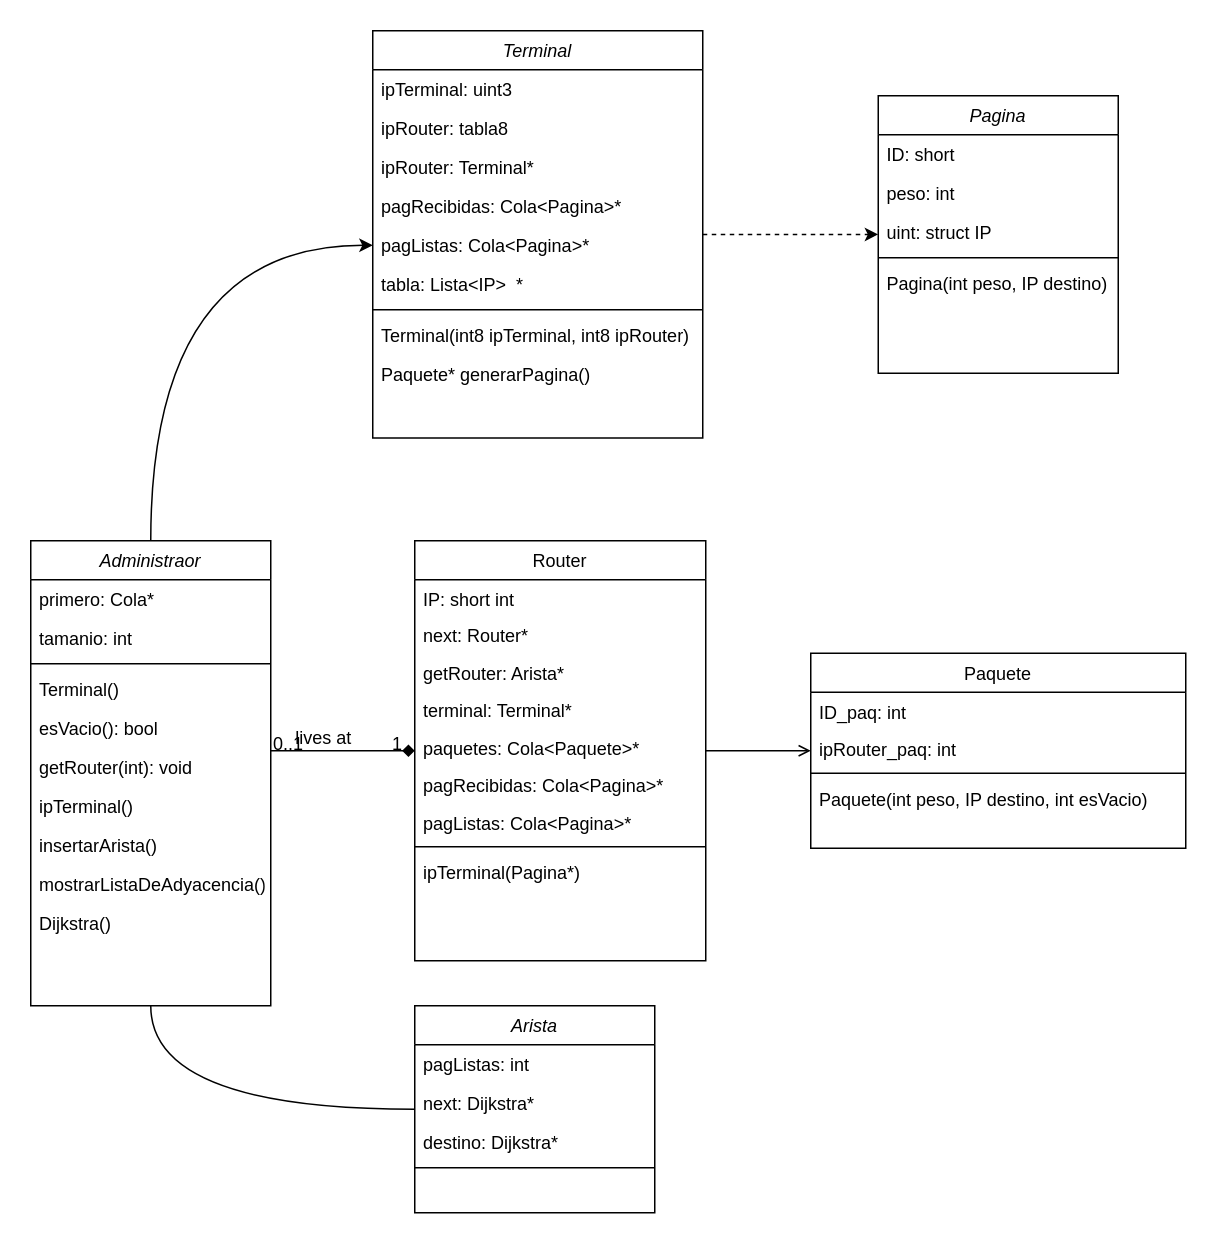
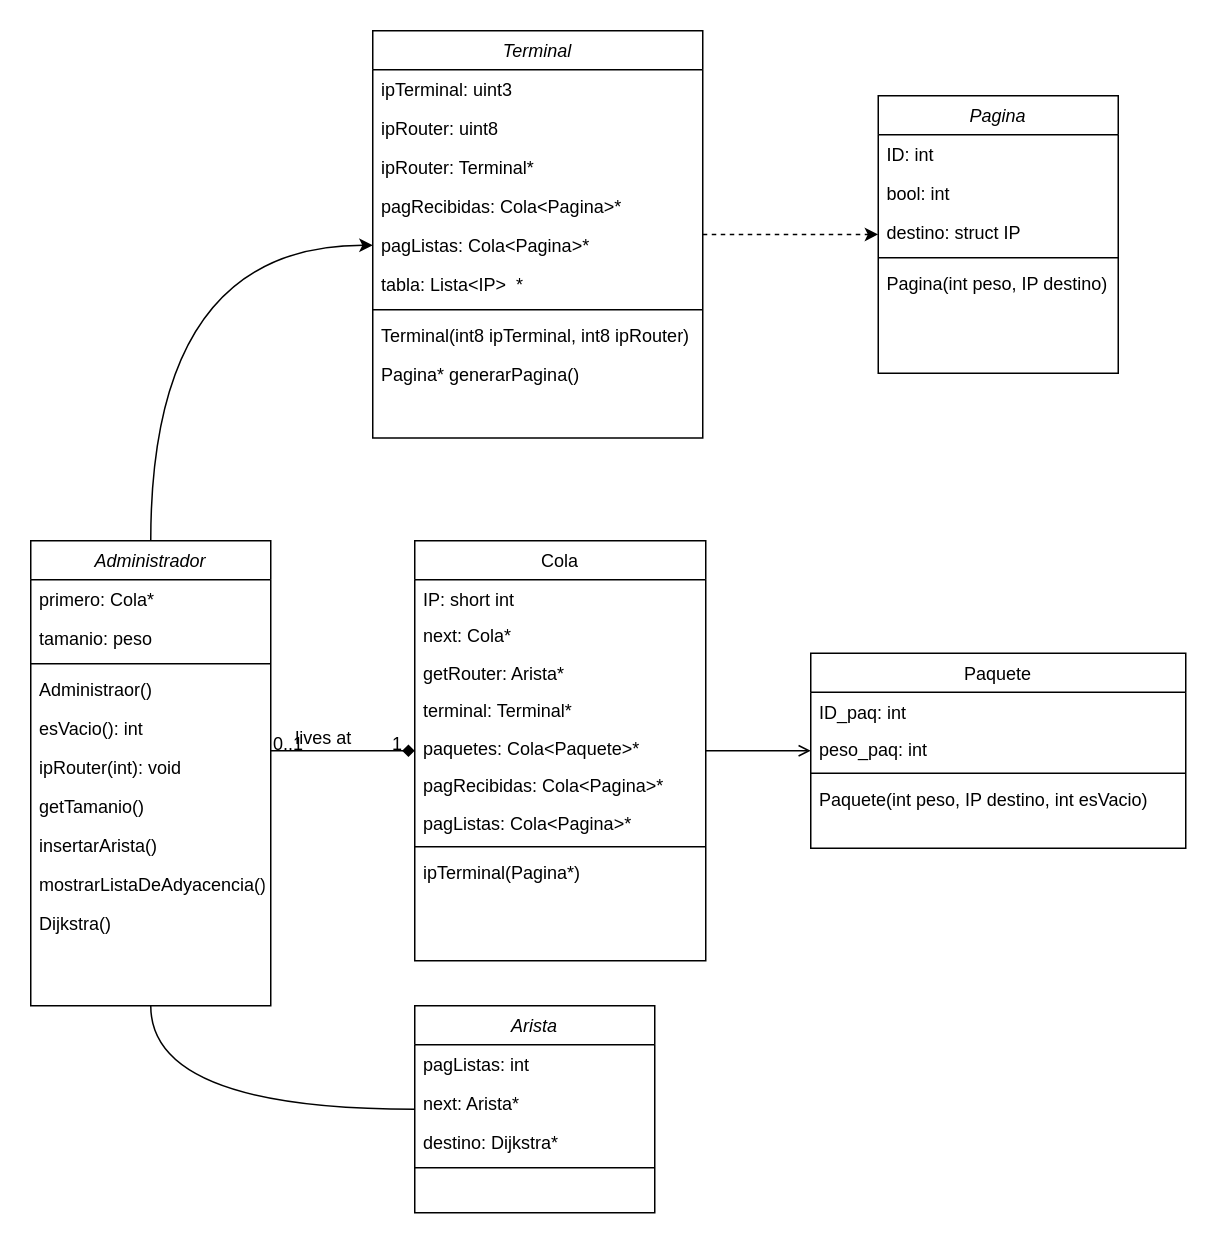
- <mxCell id="38" value="ipRouter: tabla8" style="text;align=left;verticalAlign=top;spacingLeft=4;spacingRight=4;overflow=hidden;rotatable=0;points=[[0,0.5],[1,0.5]];portConstraint=eastwest;" vertex="1" parent="36"><mxGeometry y="52" width="220" height="26" as="geometry" /></mxCell>
+ <mxCell id="38" value="ipRouter: uint8" style="text;align=left;verticalAlign=top;spacingLeft=4;spacingRight=4;overflow=hidden;rotatable=0;points=[[0,0.5],[1,0.5]];portConstraint=eastwest;" vertex="1" parent="36"><mxGeometry y="52" width="220" height="26" as="geometry" /></mxCell>
- <mxCell id="53" value="ID: short" style="text;align=left;verticalAlign=top;spacingLeft=4;spacingRight=4;overflow=hidden;rotatable=0;points=[[0,0.5],[1,0.5]];portConstraint=eastwest;rounded=0;shadow=0;html=0;" parent="52" vertex="1"><mxGeometry y="26" width="160" height="26" as="geometry" /></mxCell>
+ <mxCell id="53" value="ID: int" style="text;align=left;verticalAlign=top;spacingLeft=4;spacingRight=4;overflow=hidden;rotatable=0;points=[[0,0.5],[1,0.5]];portConstraint=eastwest;rounded=0;shadow=0;html=0;" parent="52" vertex="1"><mxGeometry y="26" width="160" height="26" as="geometry" /></mxCell>
- <mxCell id="54" value="peso: int" style="text;align=left;verticalAlign=top;spacingLeft=4;spacingRight=4;overflow=hidden;rotatable=0;points=[[0,0.5],[1,0.5]];portConstraint=eastwest;rounded=0;shadow=0;html=0;" parent="52" vertex="1"><mxGeometry y="52" width="160" height="26" as="geometry" /></mxCell>
+ <mxCell id="54" value="bool: int" style="text;align=left;verticalAlign=top;spacingLeft=4;spacingRight=4;overflow=hidden;rotatable=0;points=[[0,0.5],[1,0.5]];portConstraint=eastwest;rounded=0;shadow=0;html=0;" parent="52" vertex="1"><mxGeometry y="52" width="160" height="26" as="geometry" /></mxCell>
- <mxCell id="55" value="uint: struct IP" style="text;align=left;verticalAlign=top;spacingLeft=4;spacingRight=4;overflow=hidden;rotatable=0;points=[[0,0.5],[1,0.5]];portConstraint=eastwest;" parent="52" vertex="1"><mxGeometry y="78" width="160" height="26" as="geometry" /></mxCell>
+ <mxCell id="55" value="destino: struct IP" style="text;align=left;verticalAlign=top;spacingLeft=4;spacingRight=4;overflow=hidden;rotatable=0;points=[[0,0.5],[1,0.5]];portConstraint=eastwest;" parent="52" vertex="1"><mxGeometry y="78" width="160" height="26" as="geometry" /></mxCell>
- <mxCell id="45" value="Paquete* generarPagina()" style="text;align=left;verticalAlign=top;spacingLeft=4;spacingRight=4;overflow=hidden;rotatable=0;points=[[0,0.5],[1,0.5]];portConstraint=eastwest;rounded=0;shadow=0;html=0;" vertex="1" parent="36"><mxGeometry y="216" width="220" height="26" as="geometry" /></mxCell>
+ <mxCell id="45" value="Pagina* generarPagina()" style="text;align=left;verticalAlign=top;spacingLeft=4;spacingRight=4;overflow=hidden;rotatable=0;points=[[0,0.5],[1,0.5]];portConstraint=eastwest;rounded=0;shadow=0;html=0;" vertex="1" parent="36"><mxGeometry y="216" width="220" height="26" as="geometry" /></mxCell>
- <mxCell id="4" value="Administraor" style="swimlane;fontStyle=2;align=center;verticalAlign=top;childLayout=stackLayout;horizontal=1;startSize=26;horizontalStack=0;resizeParent=1;resizeLast=0;collapsible=1;marginBottom=0;rounded=0;shadow=0;strokeWidth=1;" parent="1" vertex="1"><mxGeometry x="20" y="360" width="160" height="310" as="geometry"><mxRectangle x="230" y="140" width="160" height="26" as="alternateBounds" /></mxGeometry></mxCell>
+ <mxCell id="4" value="Administrador" style="swimlane;fontStyle=2;align=center;verticalAlign=top;childLayout=stackLayout;horizontal=1;startSize=26;horizontalStack=0;resizeParent=1;resizeLast=0;collapsible=1;marginBottom=0;rounded=0;shadow=0;strokeWidth=1;" parent="1" vertex="1"><mxGeometry x="20" y="360" width="160" height="310" as="geometry"><mxRectangle x="230" y="140" width="160" height="26" as="alternateBounds" /></mxGeometry></mxCell>
- <mxCell id="16" value="Router" style="swimlane;fontStyle=0;align=center;verticalAlign=top;childLayout=stackLayout;horizontal=1;startSize=26;horizontalStack=0;resizeParent=1;resizeLast=0;collapsible=1;marginBottom=0;rounded=0;shadow=0;strokeWidth=1;" parent="1" vertex="1"><mxGeometry x="276" y="360" width="194" height="280" as="geometry"><mxRectangle x="550" y="140" width="160" height="26" as="alternateBounds" /></mxGeometry></mxCell>
+ <mxCell id="16" value="Cola" style="swimlane;fontStyle=0;align=center;verticalAlign=top;childLayout=stackLayout;horizontal=1;startSize=26;horizontalStack=0;resizeParent=1;resizeLast=0;collapsible=1;marginBottom=0;rounded=0;shadow=0;strokeWidth=1;" parent="1" vertex="1"><mxGeometry x="276" y="360" width="194" height="280" as="geometry"><mxRectangle x="550" y="140" width="160" height="26" as="alternateBounds" /></mxGeometry></mxCell>
- <mxCell id="18" value="next: Router*" style="text;align=left;verticalAlign=top;spacingLeft=4;spacingRight=4;overflow=hidden;rotatable=0;points=[[0,0.5],[1,0.5]];portConstraint=eastwest;" parent="16" vertex="1"><mxGeometry y="50" width="194" height="25" as="geometry" /></mxCell>
+ <mxCell id="18" value="next: Cola*" style="text;align=left;verticalAlign=top;spacingLeft=4;spacingRight=4;overflow=hidden;rotatable=0;points=[[0,0.5],[1,0.5]];portConstraint=eastwest;" parent="16" vertex="1"><mxGeometry y="50" width="194" height="25" as="geometry" /></mxCell>
- <mxCell id="6" value="tamanio: int" style="text;align=left;verticalAlign=top;spacingLeft=4;spacingRight=4;overflow=hidden;rotatable=0;points=[[0,0.5],[1,0.5]];portConstraint=eastwest;rounded=0;shadow=0;html=0;" parent="4" vertex="1"><mxGeometry y="52" width="160" height="26" as="geometry" /></mxCell>
+ <mxCell id="6" value="tamanio: peso" style="text;align=left;verticalAlign=top;spacingLeft=4;spacingRight=4;overflow=hidden;rotatable=0;points=[[0,0.5],[1,0.5]];portConstraint=eastwest;rounded=0;shadow=0;html=0;" parent="4" vertex="1"><mxGeometry y="52" width="160" height="26" as="geometry" /></mxCell>
- <mxCell id="8" value="Terminal()" style="text;align=left;verticalAlign=top;spacingLeft=4;spacingRight=4;overflow=hidden;rotatable=0;points=[[0,0.5],[1,0.5]];portConstraint=eastwest;rounded=0;shadow=0;html=0;" parent="4" vertex="1"><mxGeometry y="86" width="160" height="26" as="geometry" /></mxCell>
+ <mxCell id="8" value="Administraor()" style="text;align=left;verticalAlign=top;spacingLeft=4;spacingRight=4;overflow=hidden;rotatable=0;points=[[0,0.5],[1,0.5]];portConstraint=eastwest;rounded=0;shadow=0;html=0;" parent="4" vertex="1"><mxGeometry y="86" width="160" height="26" as="geometry" /></mxCell>
- <mxCell id="9" value="esVacio(): bool" style="text;align=left;verticalAlign=top;spacingLeft=4;spacingRight=4;overflow=hidden;rotatable=0;points=[[0,0.5],[1,0.5]];portConstraint=eastwest;rounded=0;shadow=0;html=0;" parent="4" vertex="1"><mxGeometry y="112" width="160" height="26" as="geometry" /></mxCell>
+ <mxCell id="9" value="esVacio(): int" style="text;align=left;verticalAlign=top;spacingLeft=4;spacingRight=4;overflow=hidden;rotatable=0;points=[[0,0.5],[1,0.5]];portConstraint=eastwest;rounded=0;shadow=0;html=0;" parent="4" vertex="1"><mxGeometry y="112" width="160" height="26" as="geometry" /></mxCell>
- <mxCell id="49" value="ipRouter_paq: int" style="text;align=left;verticalAlign=top;spacingLeft=4;spacingRight=4;overflow=hidden;rotatable=0;points=[[0,0.5],[1,0.5]];portConstraint=eastwest;" parent="47" vertex="1"><mxGeometry y="51" width="250" height="25" as="geometry" /></mxCell>
+ <mxCell id="49" value="peso_paq: int" style="text;align=left;verticalAlign=top;spacingLeft=4;spacingRight=4;overflow=hidden;rotatable=0;points=[[0,0.5],[1,0.5]];portConstraint=eastwest;" parent="47" vertex="1"><mxGeometry y="51" width="250" height="25" as="geometry" /></mxCell>
- <mxCell id="10" value="getRouter(int): void" style="text;align=left;verticalAlign=top;spacingLeft=4;spacingRight=4;overflow=hidden;rotatable=0;points=[[0,0.5],[1,0.5]];portConstraint=eastwest;rounded=0;shadow=0;html=0;" parent="4" vertex="1"><mxGeometry y="138" width="160" height="26" as="geometry" /></mxCell>
+ <mxCell id="10" value="ipRouter(int): void" style="text;align=left;verticalAlign=top;spacingLeft=4;spacingRight=4;overflow=hidden;rotatable=0;points=[[0,0.5],[1,0.5]];portConstraint=eastwest;rounded=0;shadow=0;html=0;" parent="4" vertex="1"><mxGeometry y="138" width="160" height="26" as="geometry" /></mxCell>
- <mxCell id="11" value="ipTerminal()" style="text;align=left;verticalAlign=top;spacingLeft=4;spacingRight=4;overflow=hidden;rotatable=0;points=[[0,0.5],[1,0.5]];portConstraint=eastwest;rounded=0;shadow=0;html=0;" parent="4" vertex="1"><mxGeometry y="164" width="160" height="26" as="geometry" /></mxCell>
+ <mxCell id="11" value="getTamanio()" style="text;align=left;verticalAlign=top;spacingLeft=4;spacingRight=4;overflow=hidden;rotatable=0;points=[[0,0.5],[1,0.5]];portConstraint=eastwest;rounded=0;shadow=0;html=0;" parent="4" vertex="1"><mxGeometry y="164" width="160" height="26" as="geometry" /></mxCell>
- <mxCell id="32" value="next: Dijkstra*" style="text;align=left;verticalAlign=top;spacingLeft=4;spacingRight=4;overflow=hidden;rotatable=0;points=[[0,0.5],[1,0.5]];portConstraint=eastwest;rounded=0;shadow=0;html=0;" parent="30" vertex="1"><mxGeometry y="52" width="160" height="26" as="geometry" /></mxCell>
+ <mxCell id="32" value="next: Arista*" style="text;align=left;verticalAlign=top;spacingLeft=4;spacingRight=4;overflow=hidden;rotatable=0;points=[[0,0.5],[1,0.5]];portConstraint=eastwest;rounded=0;shadow=0;html=0;" parent="30" vertex="1"><mxGeometry y="52" width="160" height="26" as="geometry" /></mxCell>
